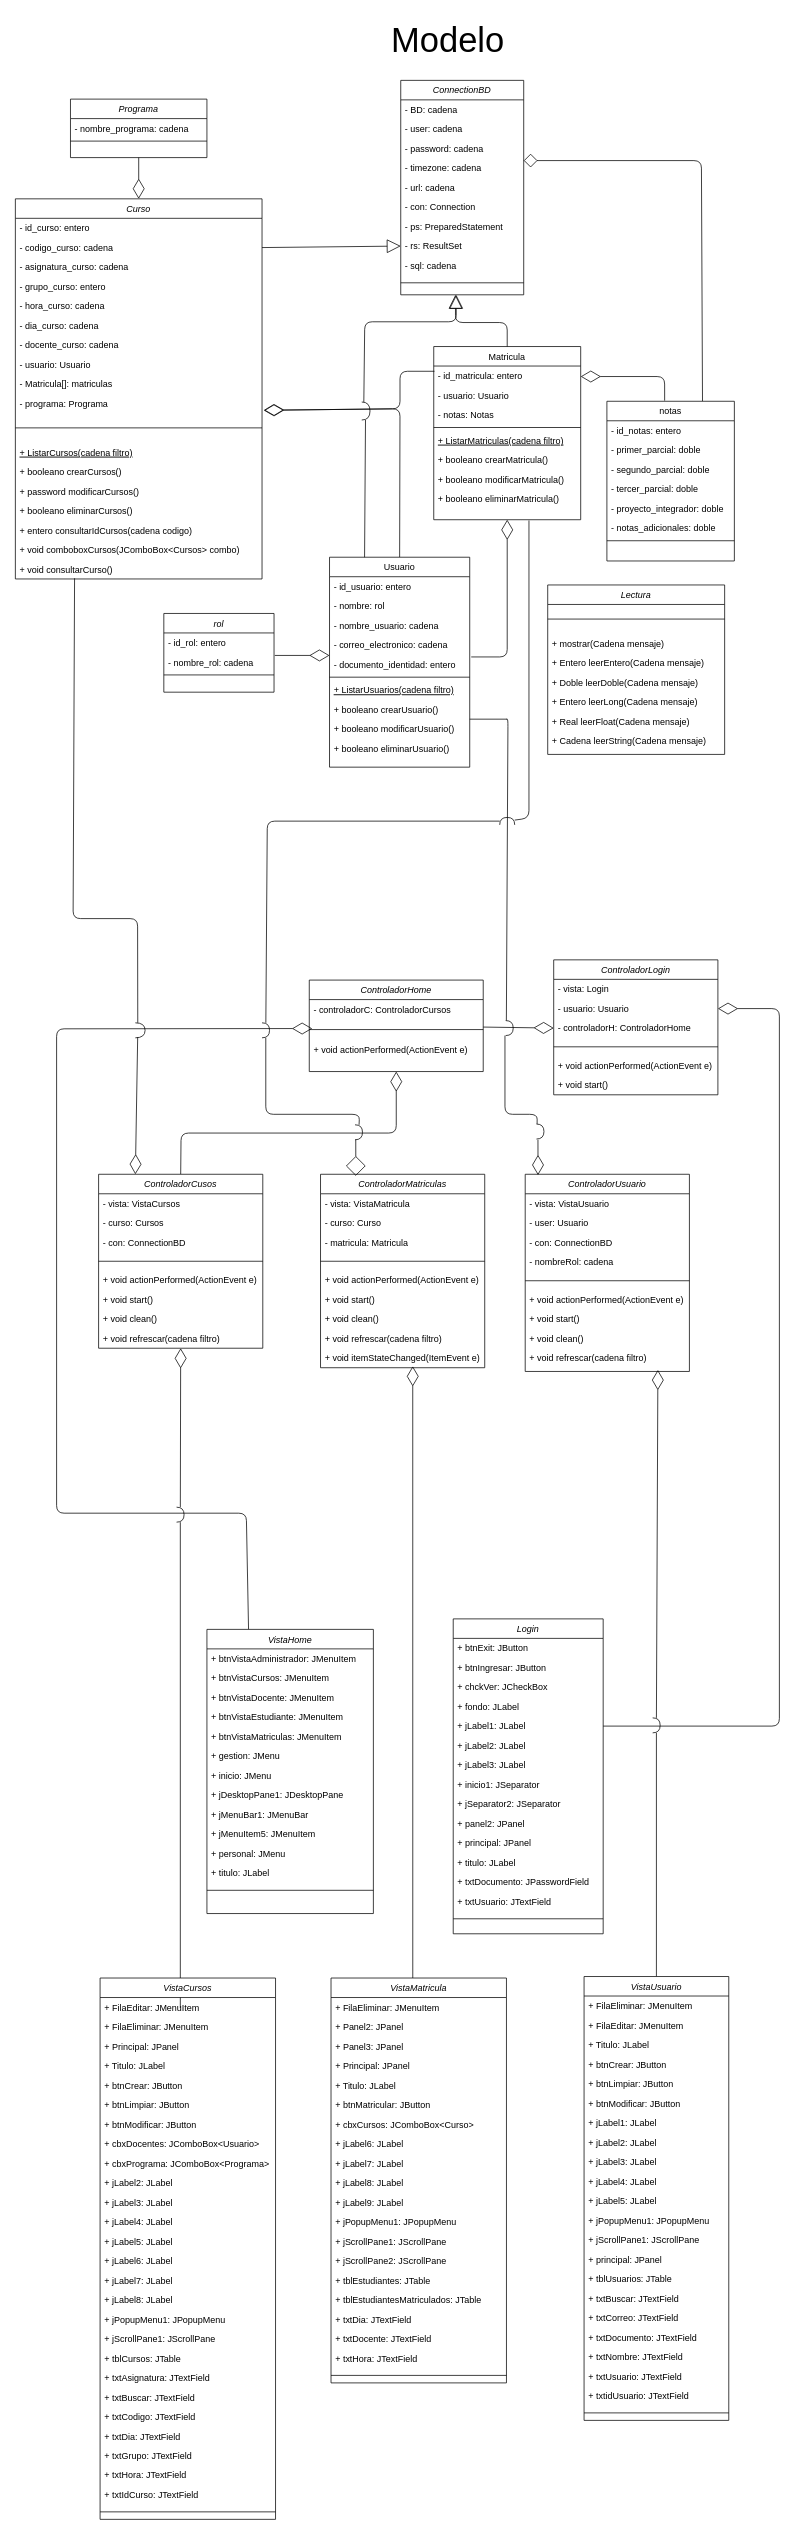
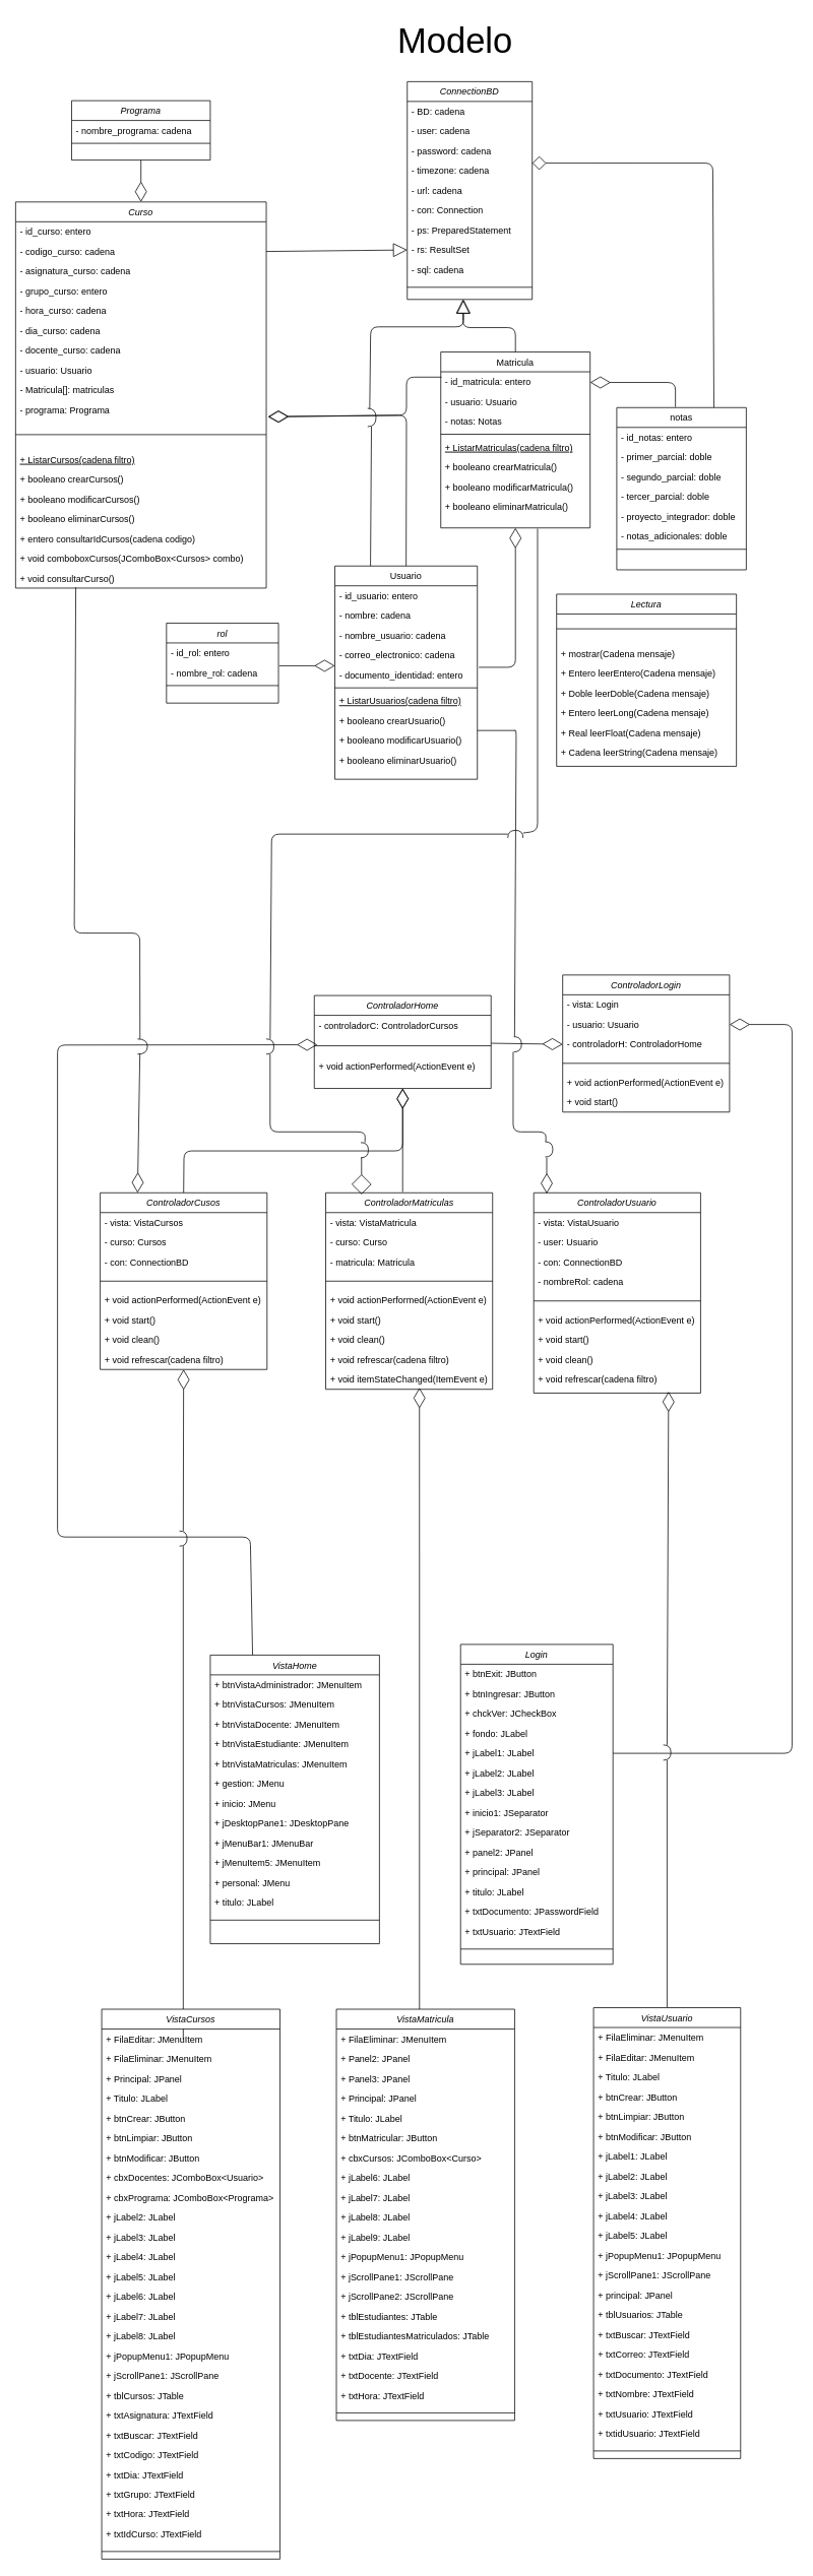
- <mxCell id="62" value="+ password modificarCursos()" style="text;align=left;verticalAlign=top;spacingLeft=4;spacingRight=4;overflow=hidden;rotatable=0;points=[[0,0.5],[1,0.5]];portConstraint=eastwest;" vertex="1" parent="48"><mxGeometry y="377" width="329" height="26" as="geometry" /></mxCell>
+ <mxCell id="62" value="+ booleano modificarCursos()" style="text;align=left;verticalAlign=top;spacingLeft=4;spacingRight=4;overflow=hidden;rotatable=0;points=[[0,0.5],[1,0.5]];portConstraint=eastwest;" vertex="1" parent="48"><mxGeometry y="377" width="329" height="26" as="geometry" /></mxCell>
- <mxCell id="19" value="- nombre: rol" style="text;align=left;verticalAlign=top;spacingLeft=4;spacingRight=4;overflow=hidden;rotatable=0;points=[[0,0.5],[1,0.5]];portConstraint=eastwest;rounded=0;shadow=0;html=0;" parent="17" vertex="1"><mxGeometry y="52" width="187" height="26" as="geometry" /></mxCell>
+ <mxCell id="19" value="- nombre: cadena" style="text;align=left;verticalAlign=top;spacingLeft=4;spacingRight=4;overflow=hidden;rotatable=0;points=[[0,0.5],[1,0.5]];portConstraint=eastwest;rounded=0;shadow=0;html=0;" parent="17" vertex="1"><mxGeometry y="52" width="187" height="26" as="geometry" /></mxCell>
+ <mxCell id="90" value="" style="endArrow=diamondThin;endFill=0;endSize=24;html=1;entryX=0.5;entryY=1;entryDx=0;entryDy=0;exitX=0.461;exitY=-0.004;exitDx=0;exitDy=0;exitPerimeter=0;" edge="1" parent="1" source="127" target="98"><mxGeometry width="160" relative="1" as="geometry"><mxPoint x="528" y="1547.01" as="sourcePoint" /><mxPoint x="494.75" y="1246.01" as="targetPoint" /></mxGeometry></mxCell>
